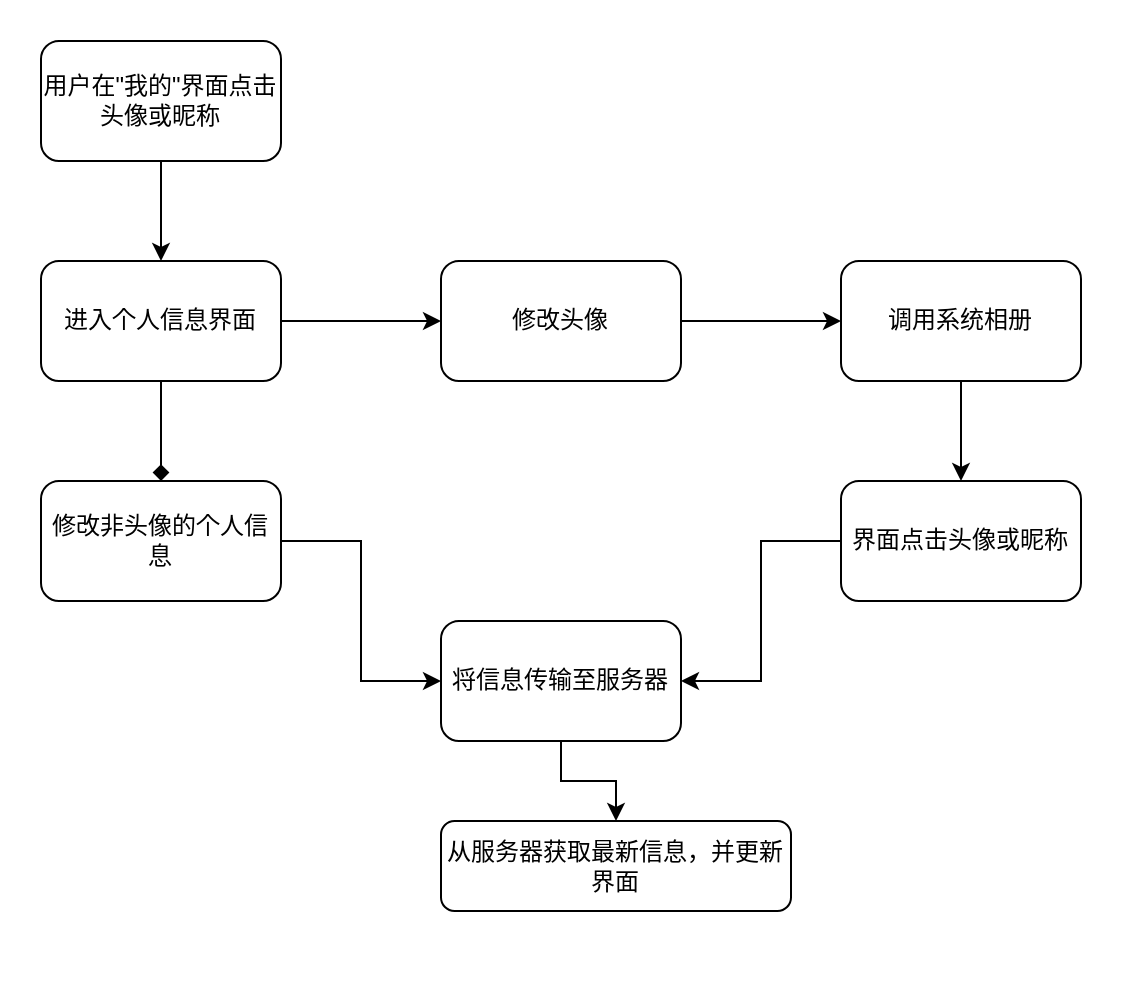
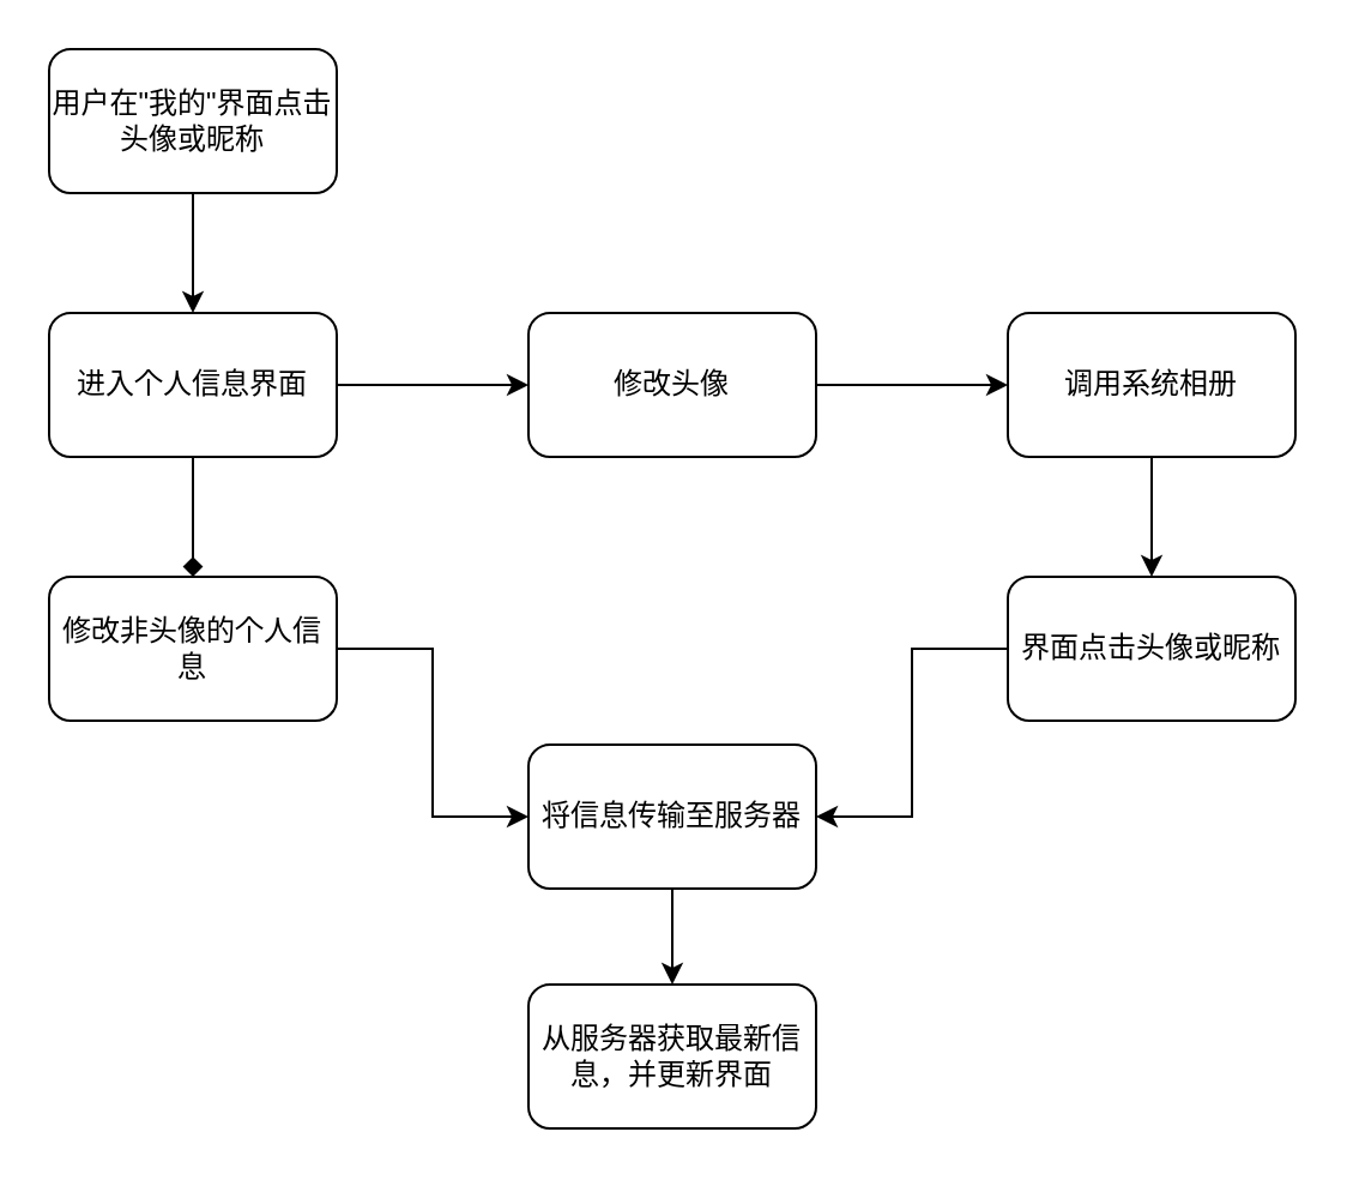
- <mxCell id="17" value="从服务器获取最新信息，并更新界面" style="whiteSpace=wrap;html=1;rounded=1;" vertex="1" parent="1"><mxGeometry x="220" y="410" width="175" height="45" as="geometry" /></mxCell>
+ <mxCell id="17" value="从服务器获取最新信息，并更新界面" style="whiteSpace=wrap;html=1;rounded=1;" vertex="1" parent="1"><mxGeometry x="220" y="410" width="120" height="60" as="geometry" /></mxCell>
